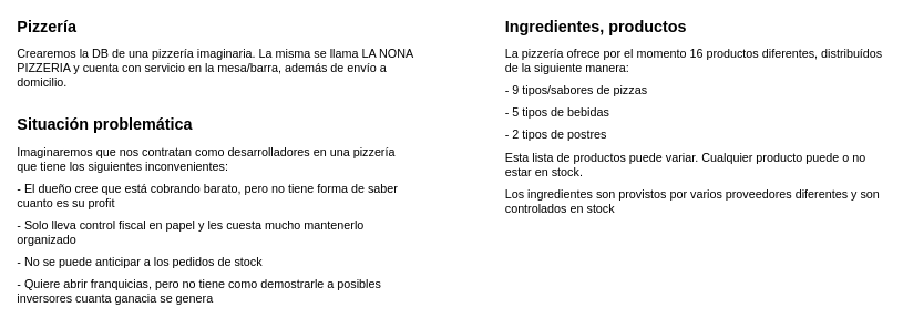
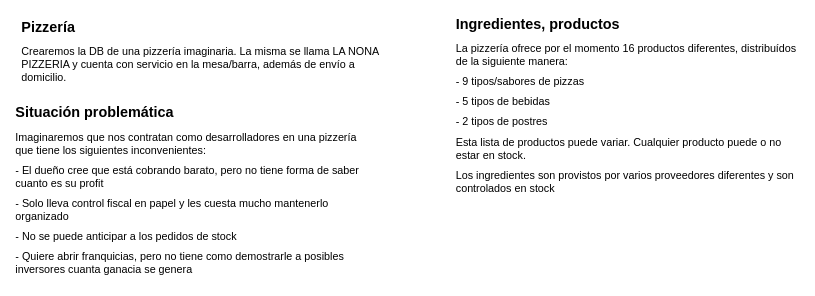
- <mxCell id="2" value="&lt;h1&gt;Pizzería&lt;/h1&gt;&lt;p&gt;&lt;font style=&quot;font-size: 18px&quot;&gt;Crearemos la DB de una pizzería imaginaria. La misma se llama LA NONA PIZZERIA y cuenta con servicio en la mesa/barra, además de envío a domicilio.&lt;/font&gt;&lt;/p&gt;" style="text;html=1;strokeColor=none;fillColor=none;spacing=5;spacingTop=-20;whiteSpace=wrap;overflow=hidden;rounded=0;" parent="1" vertex="1"><mxGeometry x="20" y="20" width="611" height="129" as="geometry" /></mxCell>
+ <mxCell id="2" value="&lt;h1&gt;Pizzería&lt;/h1&gt;&lt;p&gt;&lt;font style=&quot;font-size: 18px&quot;&gt;Crearemos la DB de una pizzería imaginaria. La misma se llama LA NONA PIZZERIA y cuenta con servicio en la mesa/barra, además de envío a domicilio.&lt;/font&gt;&lt;/p&gt;" style="text;html=1;strokeColor=none;fillColor=none;spacing=5;spacingTop=-20;whiteSpace=wrap;overflow=hidden;rounded=0;" parent="1" vertex="1"><mxGeometry x="30" y="25" width="611" height="129" as="geometry" /></mxCell>
